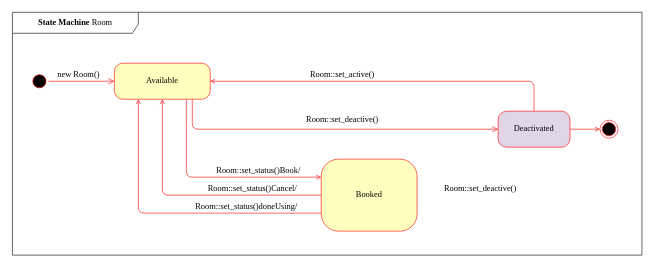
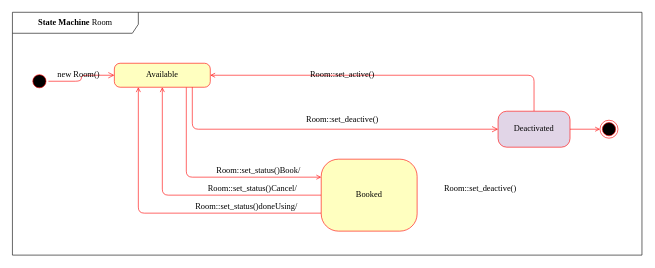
- <mxCell id="8" value="Available" style="rounded=1;whiteSpace=wrap;html=1;arcSize=24;fillColor=#ffffc0;strokeColor=#ff0000;shadow=0;comic=0;labelBackgroundColor=none;fontFamily=Lucida Console;fontSize=14;fontColor=#000000;align=center;" parent="1" vertex="1"><mxGeometry x="190" y="105" width="160" height="60" as="geometry" /></mxCell>
+ <mxCell id="8" value="Available" style="rounded=1;whiteSpace=wrap;html=1;arcSize=24;fillColor=#ffffc0;strokeColor=#ff0000;shadow=0;comic=0;labelBackgroundColor=none;fontFamily=Lucida Console;fontSize=14;fontColor=#000000;align=center;" parent="1" vertex="1"><mxGeometry x="190" y="105" width="160" height="40" as="geometry" /></mxCell>
